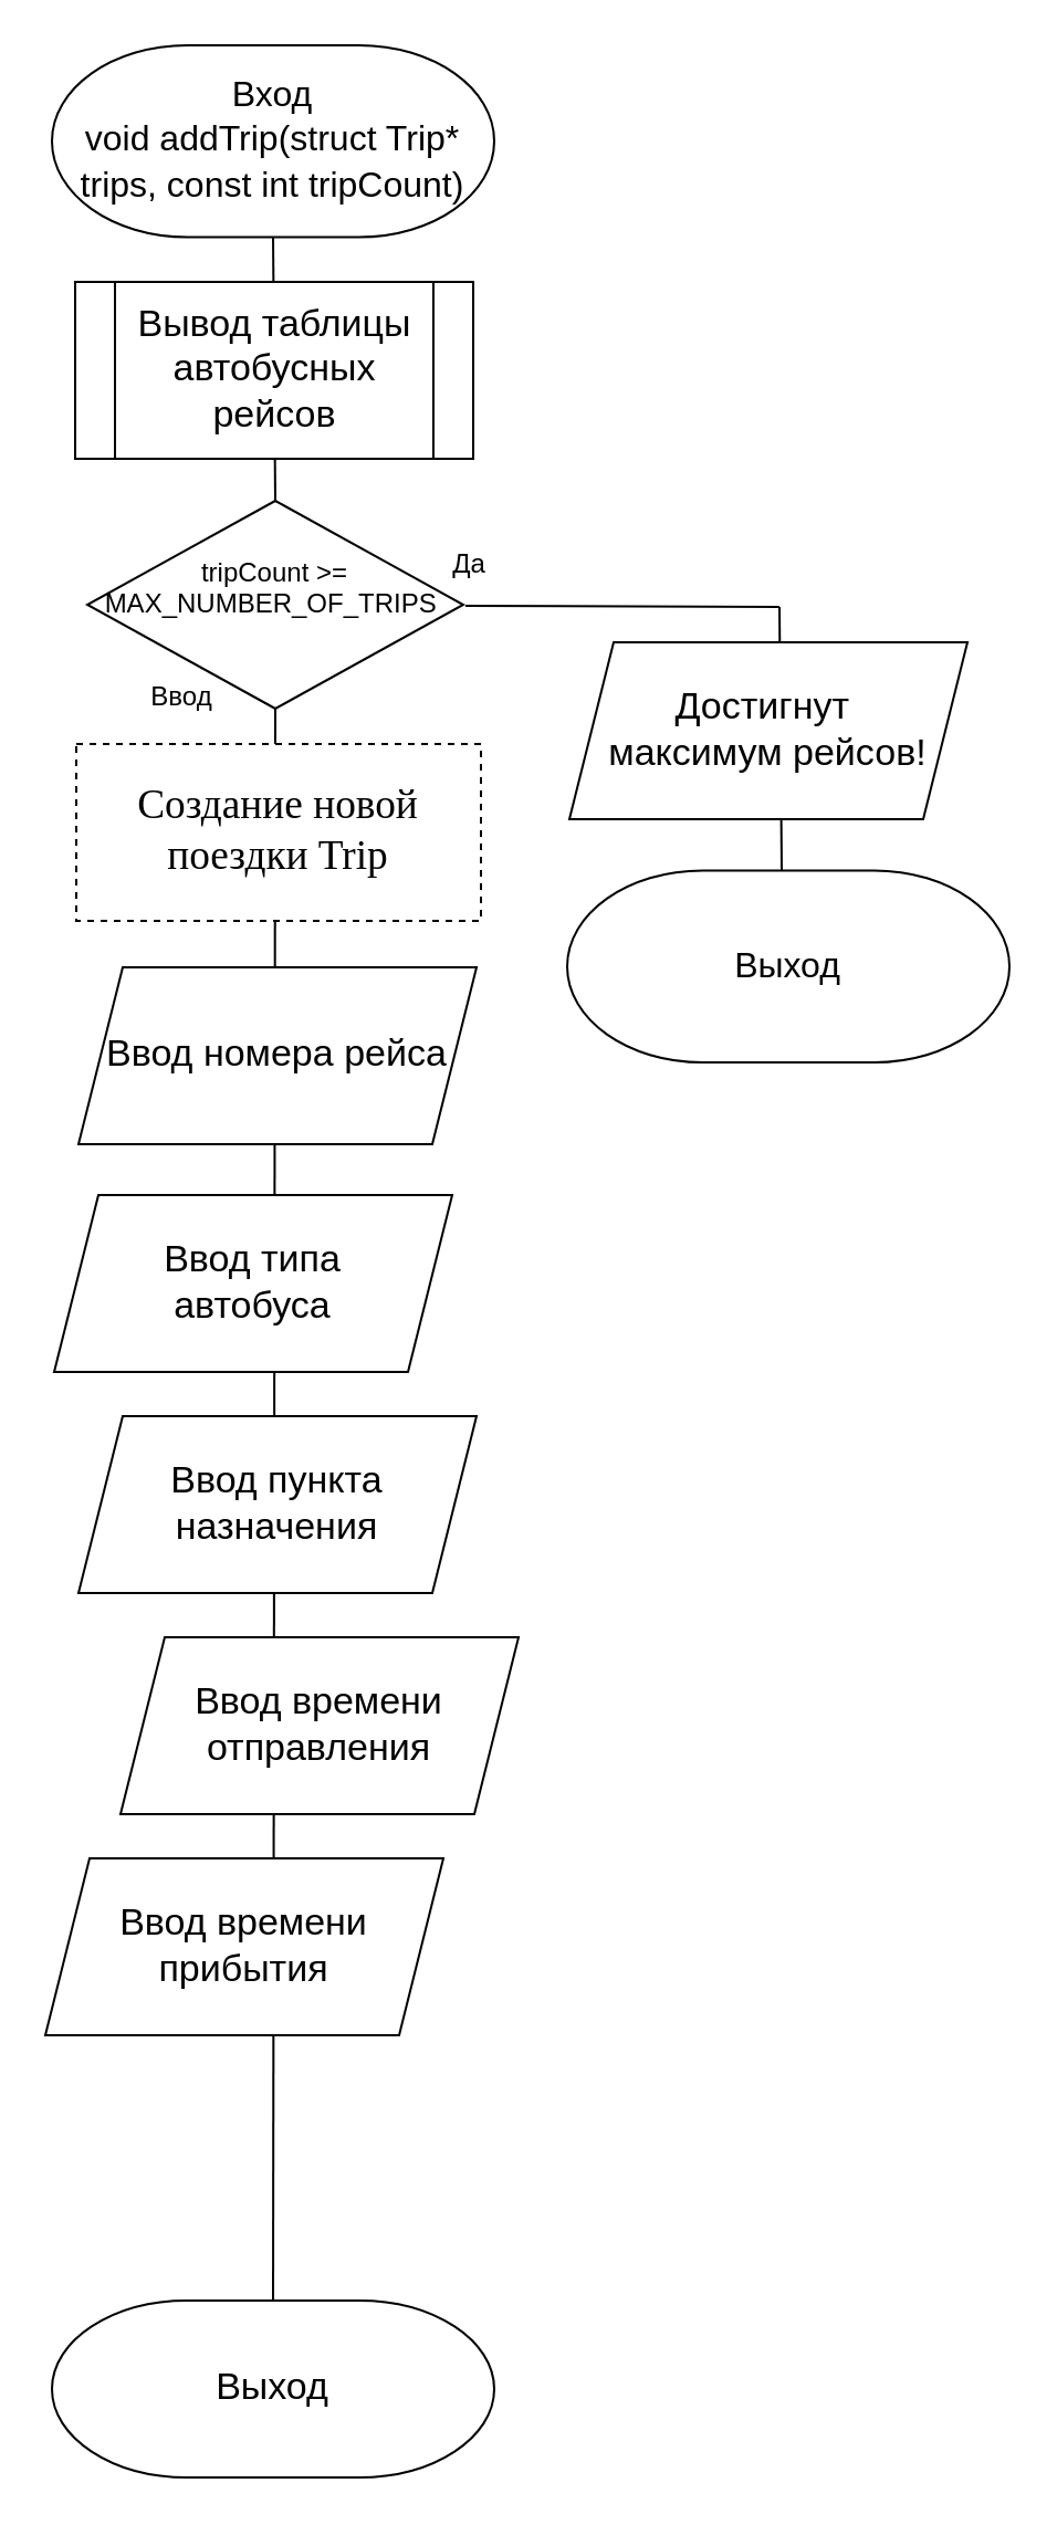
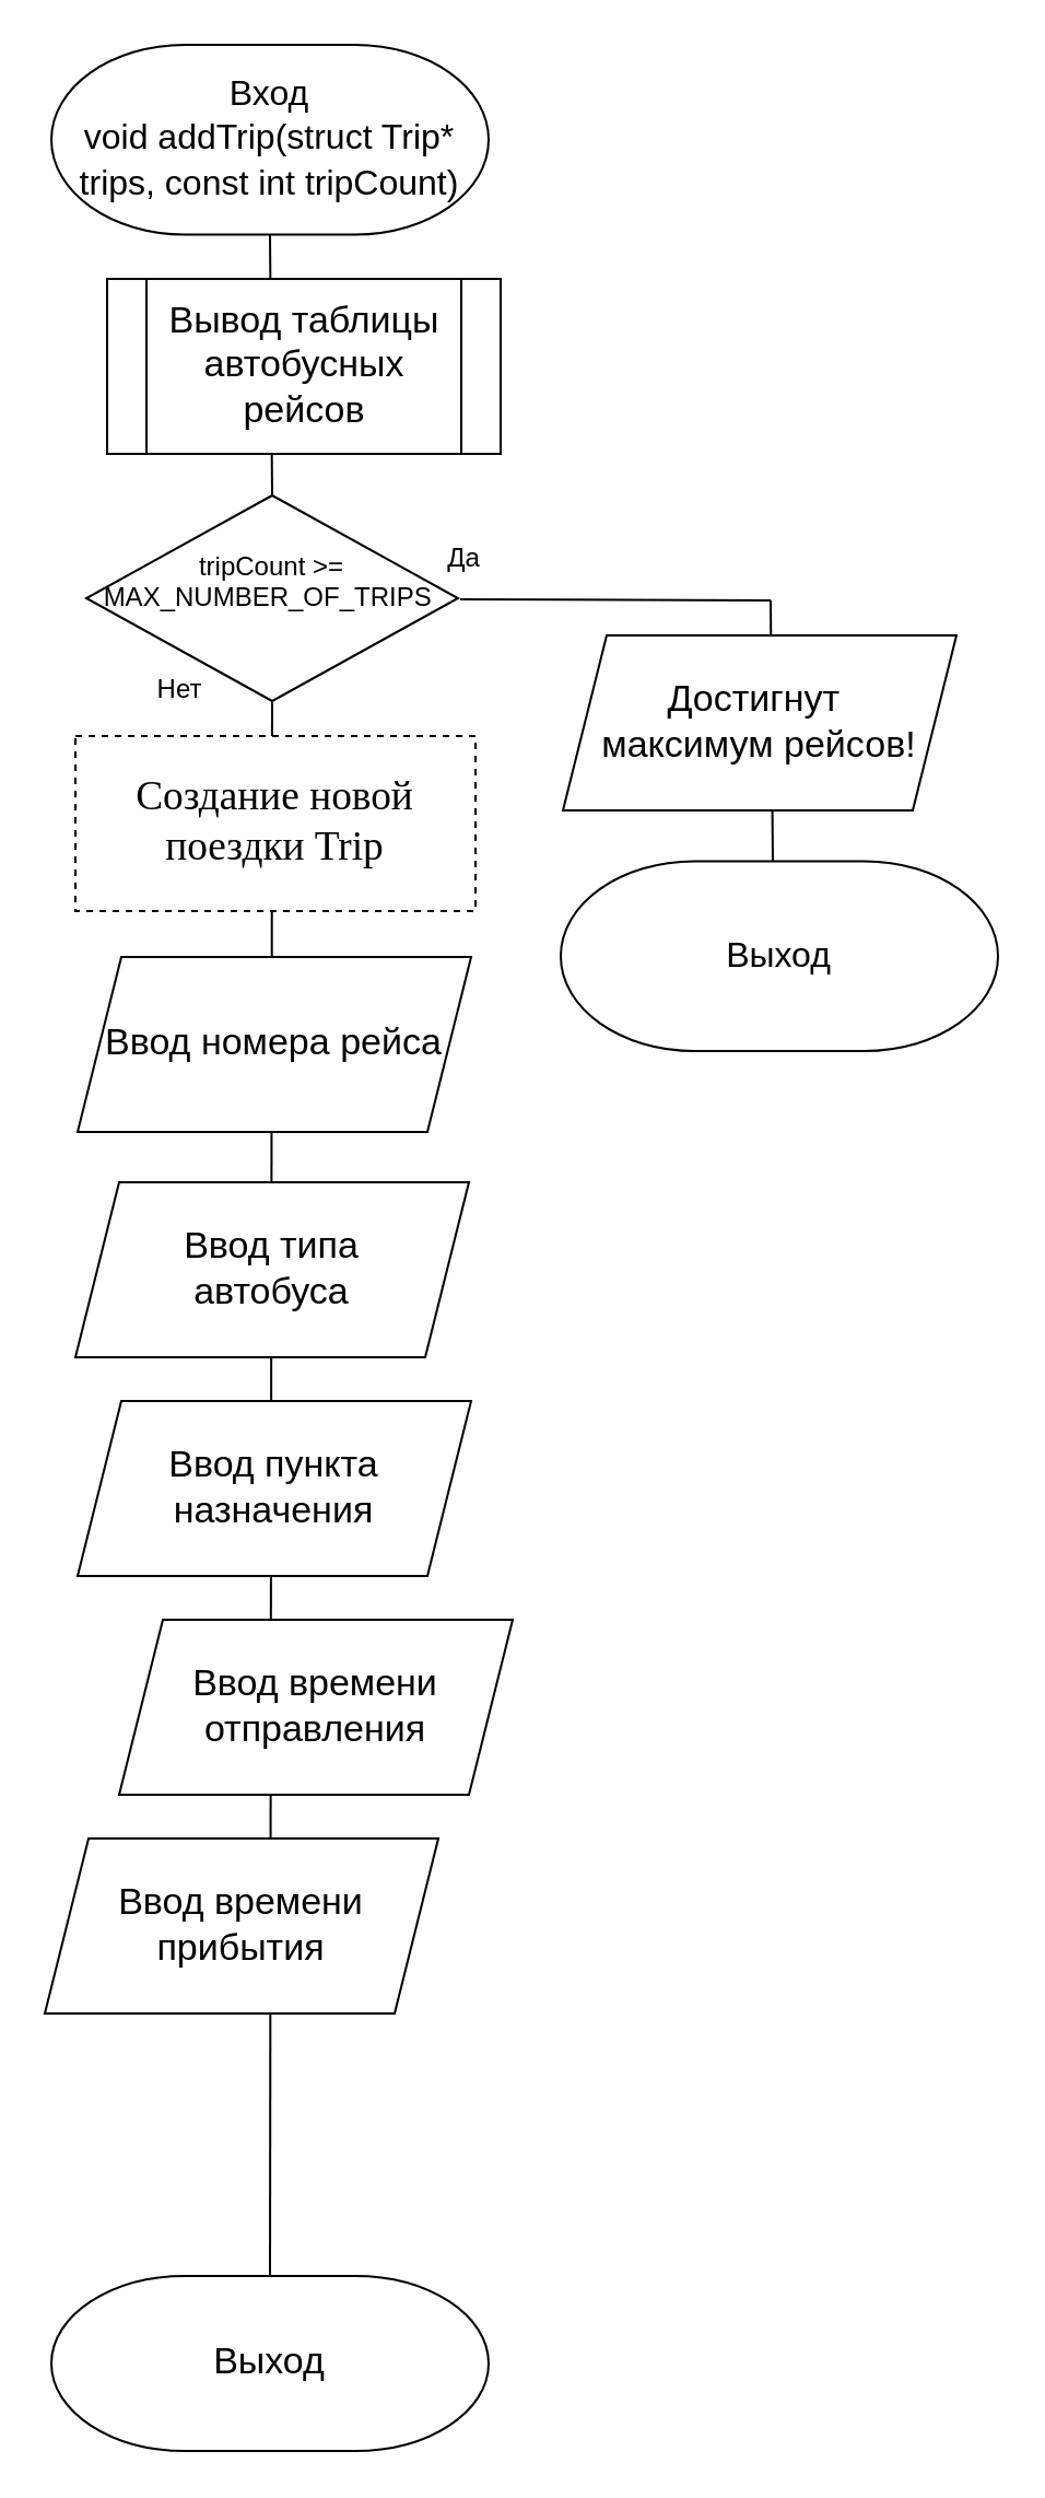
- <mxCell id="6" value="&lt;div&gt;Вывод таблицы автобусных рейсов&lt;/div&gt;" style="shape=process;whiteSpace=wrap;html=1;backgroundOutline=1;fontSize=17;" parent="1" vertex="1"><mxGeometry x="33.5" y="127" width="180" height="80" as="geometry" /></mxCell>
+ <mxCell id="6" value="&lt;div&gt;Вывод таблицы автобусных рейсов&lt;/div&gt;" style="shape=process;whiteSpace=wrap;html=1;backgroundOutline=1;fontSize=17;" parent="1" vertex="1"><mxGeometry x="48.5" y="127" width="180" height="80" as="geometry" /></mxCell>
- <mxCell id="13" value="Ввод" style="text;html=1;align=center;verticalAlign=middle;whiteSpace=wrap;rounded=0;" parent="1" vertex="1"><mxGeometry x="52" y="300" width="60" height="30" as="geometry" /></mxCell>
+ <mxCell id="13" value="Нет" style="text;html=1;align=center;verticalAlign=middle;whiteSpace=wrap;rounded=0;" parent="1" vertex="1"><mxGeometry x="52" y="300" width="60" height="30" as="geometry" /></mxCell>
- <mxCell id="16" value="Ввод типа&lt;div&gt;автобуса&lt;/div&gt;" style="shape=parallelogram;perimeter=parallelogramPerimeter;whiteSpace=wrap;html=1;fixedSize=1;fontSize=17;" parent="1" vertex="1"><mxGeometry x="24" y="540" width="180" height="80" as="geometry" /></mxCell>
+ <mxCell id="16" value="Ввод типа&lt;div&gt;автобуса&lt;/div&gt;" style="shape=parallelogram;perimeter=parallelogramPerimeter;whiteSpace=wrap;html=1;fixedSize=1;fontSize=17;" parent="1" vertex="1"><mxGeometry x="34" y="540" width="180" height="80" as="geometry" /></mxCell>
